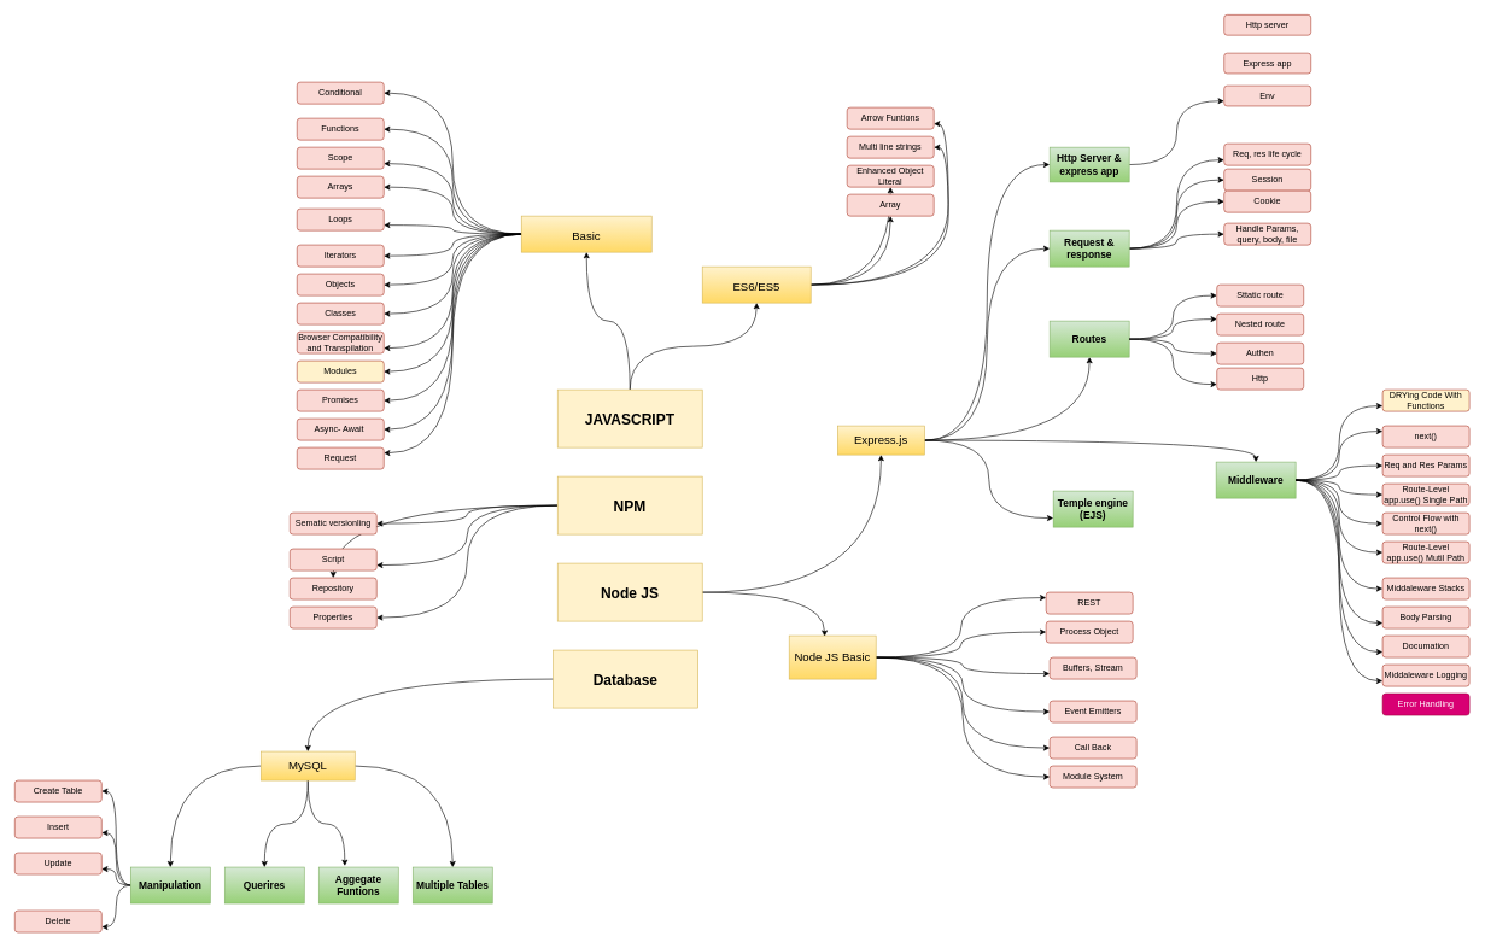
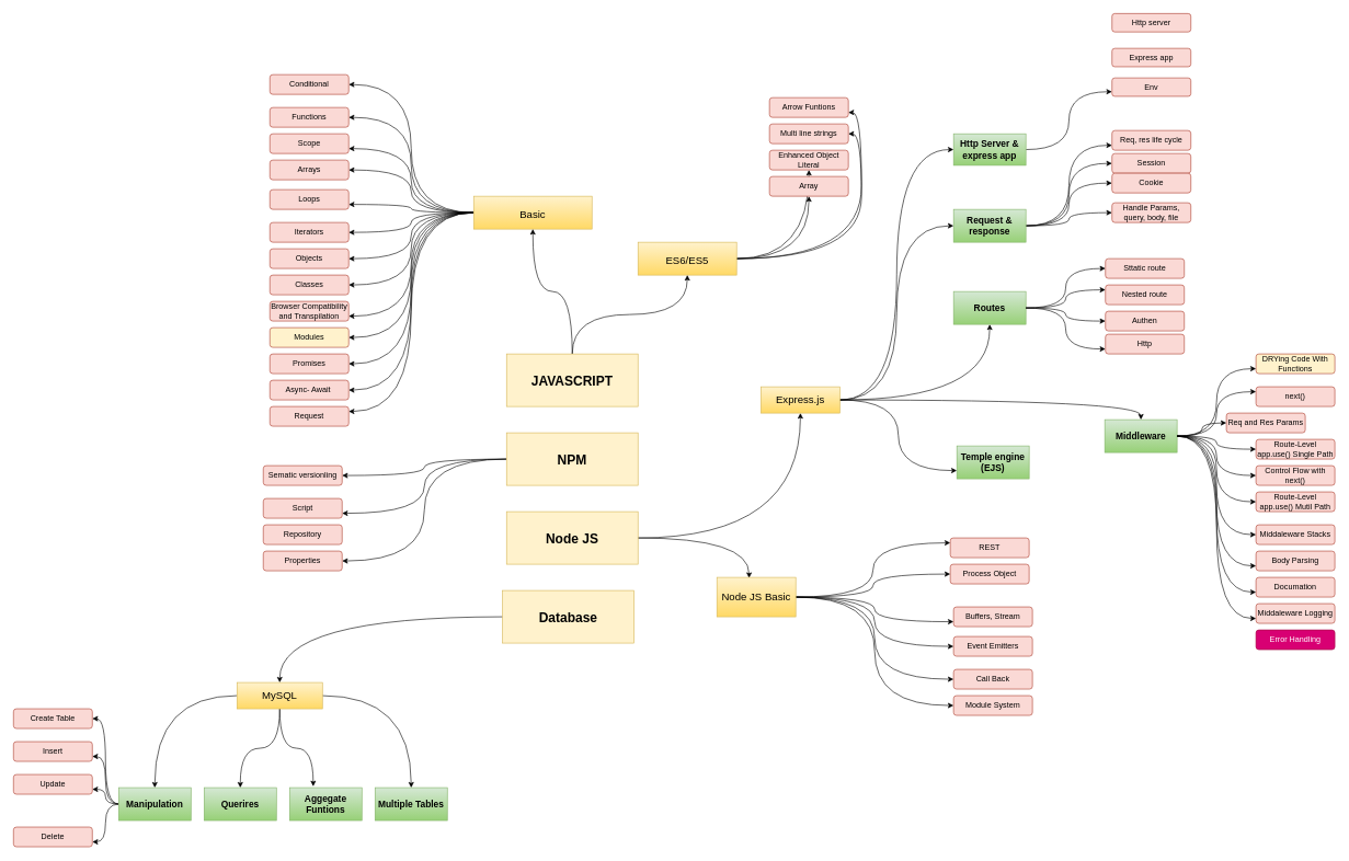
- <mxCell id="108" value="Req and Res Params" style="rounded=1;whiteSpace=wrap;html=1;fillColor=#fad9d5;fontSize=12;align=center;strokeColor=#ae4132;" vertex="1" parent="106"><mxGeometry x="230" y="90" width="120" height="30" as="geometry" /></mxCell>
+ <mxCell id="108" value="Req and Res Params" style="rounded=1;whiteSpace=wrap;html=1;fillColor=#fad9d5;fontSize=12;align=center;strokeColor=#ae4132;" vertex="1" parent="106"><mxGeometry x="185" y="90" width="120" height="30" as="geometry" /></mxCell>
- <mxCell id="18" style="edgeStyle=orthogonalEdgeStyle;curved=1;orthogonalLoop=1;jettySize=auto;html=1;strokeColor=#000000;fontSize=12;" edge="1" parent="1" source="20" target="61"><mxGeometry relative="1" as="geometry" /></mxCell>
- <mxCell id="55" value="Buffers, Stream&lt;br&gt;" style="rounded=1;whiteSpace=wrap;html=1;fillColor=#fad9d5;fontSize=12;align=center;strokeColor=#ae4132;" vertex="1" parent="1"><mxGeometry x="1450" y="908" width="120" height="30" as="geometry" /></mxCell>
+ <mxCell id="55" value="Buffers, Stream&lt;br&gt;" style="rounded=1;whiteSpace=wrap;html=1;fillColor=#fad9d5;fontSize=12;align=center;strokeColor=#ae4132;" vertex="1" parent="1"><mxGeometry x="1450" y="923" width="120" height="30" as="geometry" /></mxCell>
